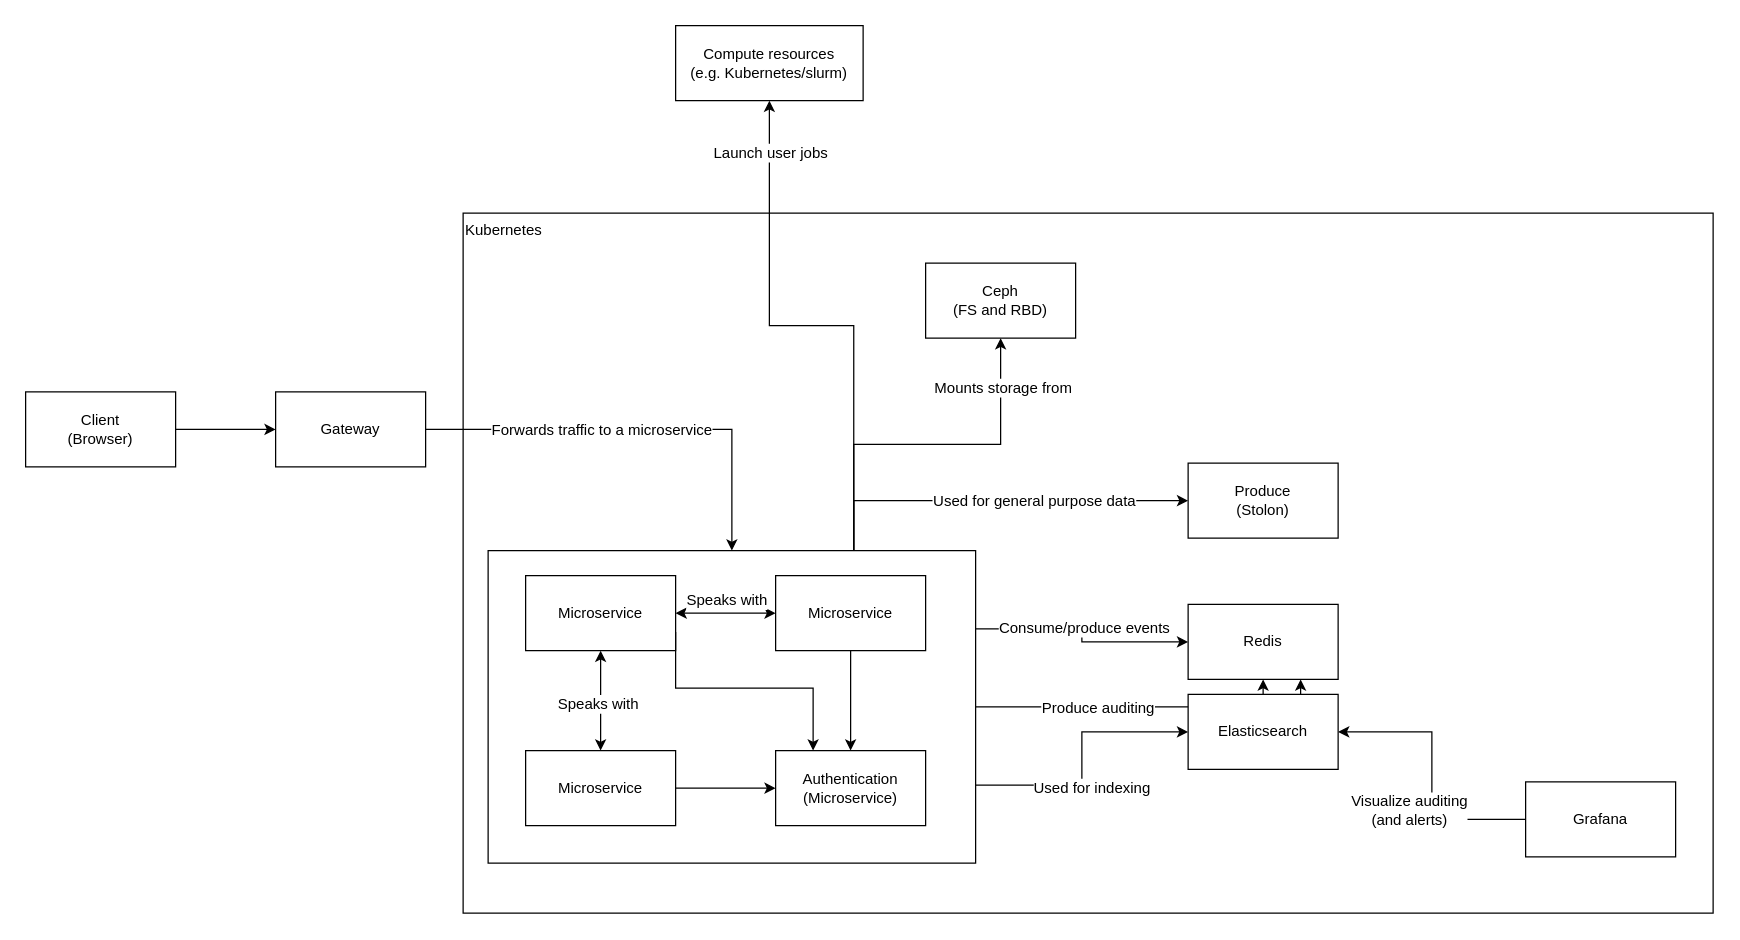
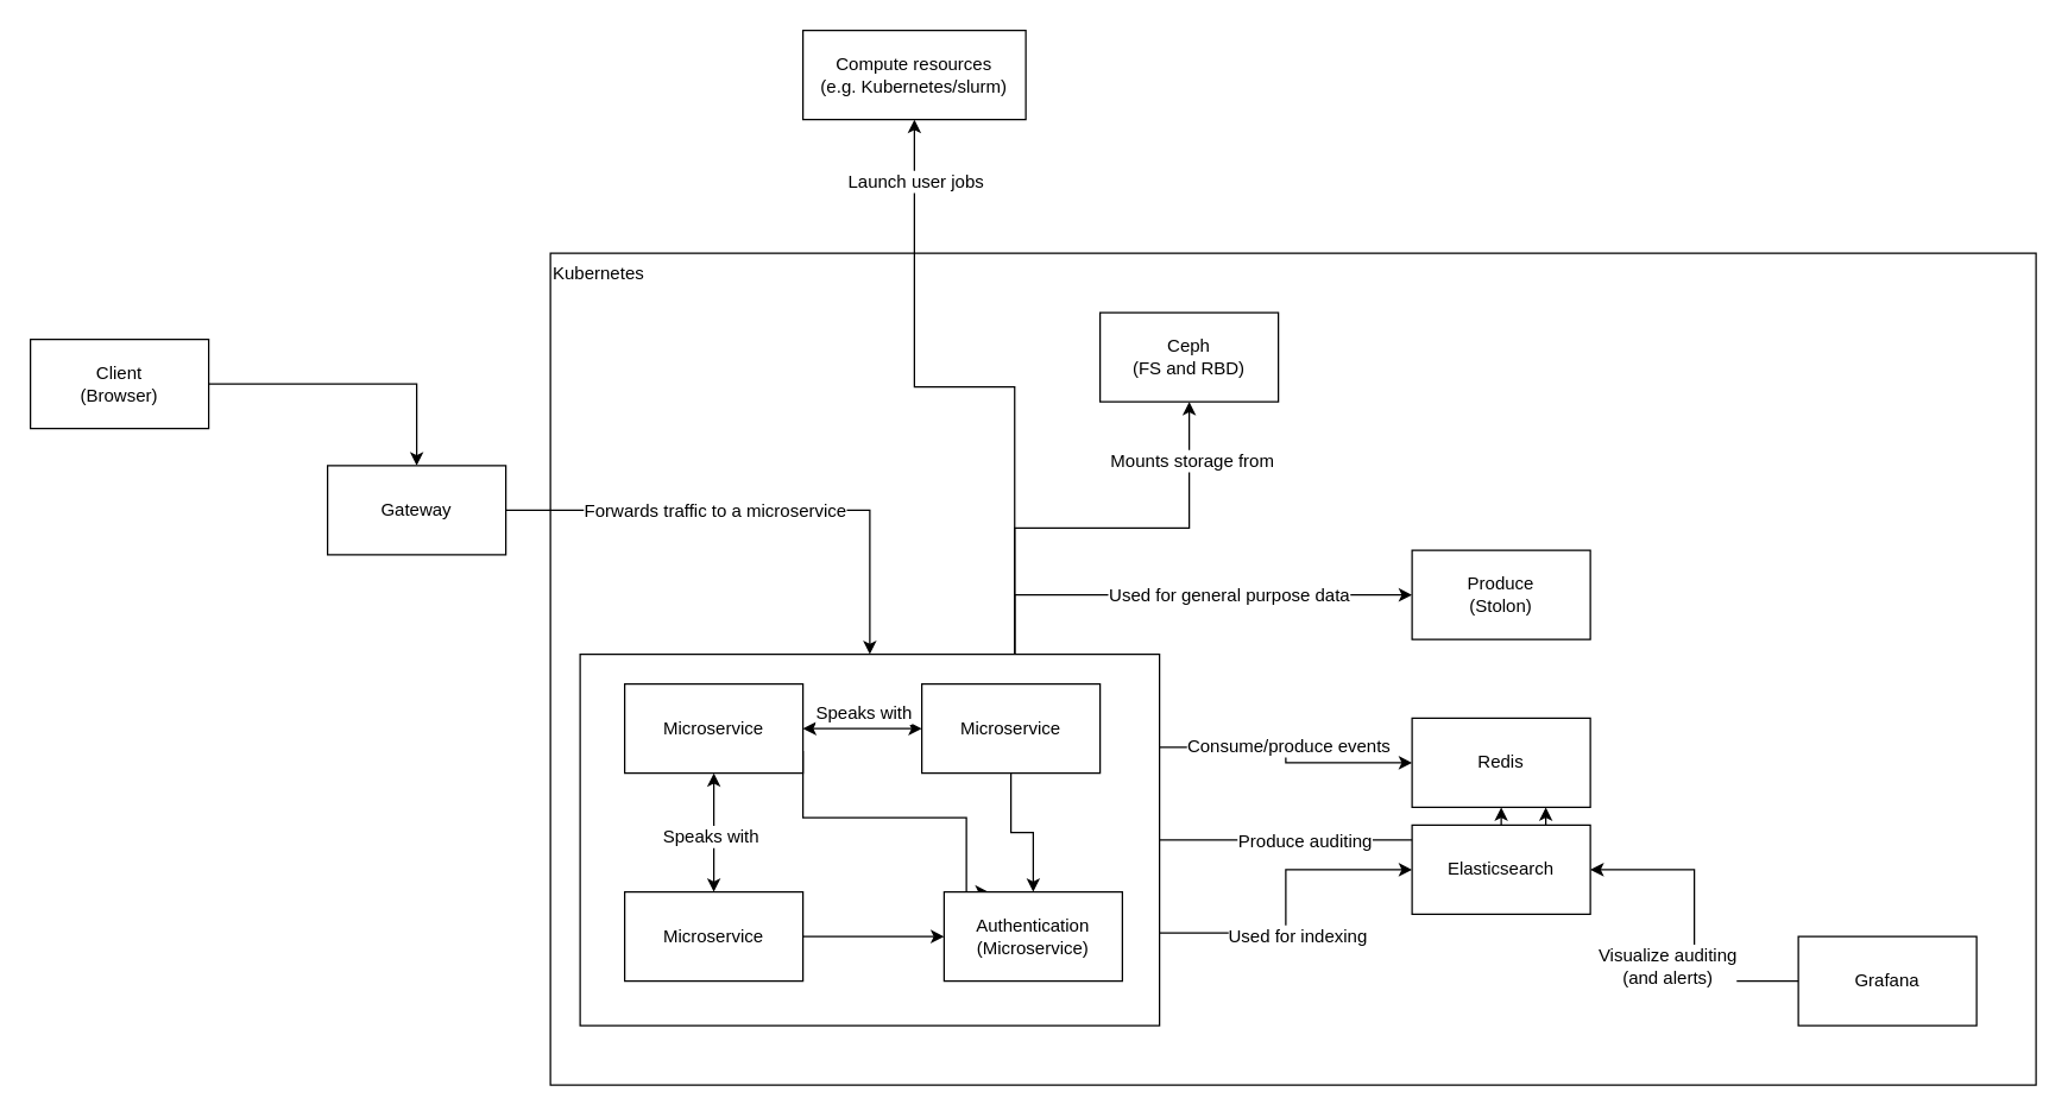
- <mxCell id="4" value="&lt;div&gt;Client&lt;/div&gt;&lt;div&gt;(Browser)&lt;br&gt;&lt;/div&gt;" style="rounded=0;whiteSpace=wrap;html=1;" vertex="1" parent="1"><mxGeometry x="20" y="313" width="120" height="60" as="geometry" /></mxCell>
+ <mxCell id="4" value="&lt;div&gt;Client&lt;/div&gt;&lt;div&gt;(Browser)&lt;br&gt;&lt;/div&gt;" style="rounded=0;whiteSpace=wrap;html=1;" vertex="1" parent="1"><mxGeometry x="20" y="228" width="120" height="60" as="geometry" /></mxCell>
- <mxCell id="29" value="&lt;div&gt;Authentication&lt;br&gt;&lt;/div&gt;&lt;div&gt;(Microservice)&lt;br&gt;&lt;/div&gt;" style="rounded=0;whiteSpace=wrap;html=1;" vertex="1" parent="1"><mxGeometry x="620" y="600" width="120" height="60" as="geometry" /></mxCell>
+ <mxCell id="29" value="&lt;div&gt;Authentication&lt;br&gt;&lt;/div&gt;&lt;div&gt;(Microservice)&lt;br&gt;&lt;/div&gt;" style="rounded=0;whiteSpace=wrap;html=1;" vertex="1" parent="1"><mxGeometry x="635" y="600" width="120" height="60" as="geometry" /></mxCell>
- <mxCell id="37" value="Grafana" style="rounded=0;whiteSpace=wrap;html=1;align=center;" vertex="1" parent="1"><mxGeometry x="1220" y="625" width="120" height="60" as="geometry" /></mxCell>
+ <mxCell id="37" value="Grafana" style="rounded=0;whiteSpace=wrap;html=1;align=center;" vertex="1" parent="1"><mxGeometry x="1210" y="630" width="120" height="60" as="geometry" /></mxCell>
